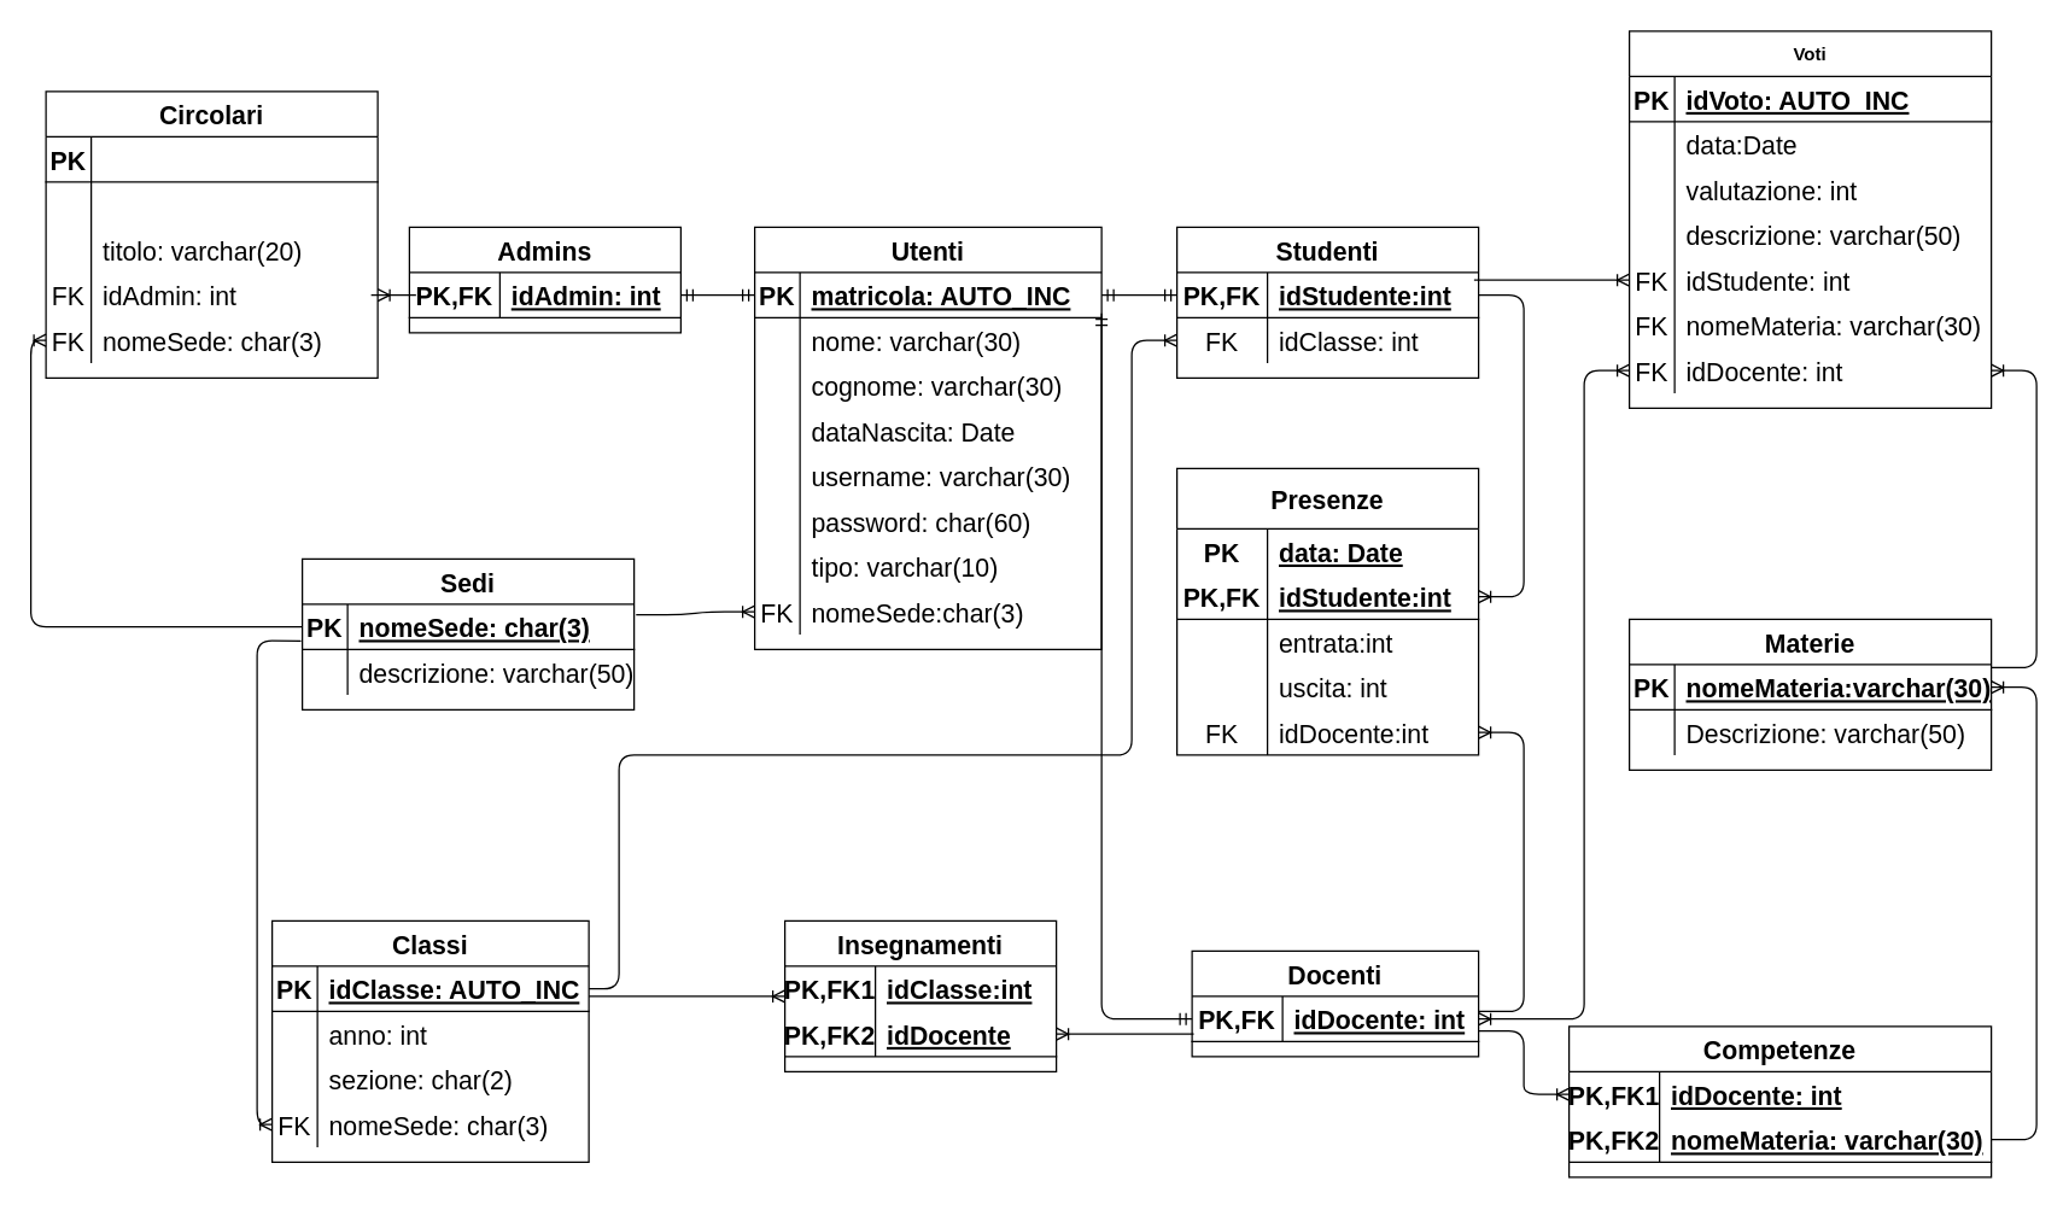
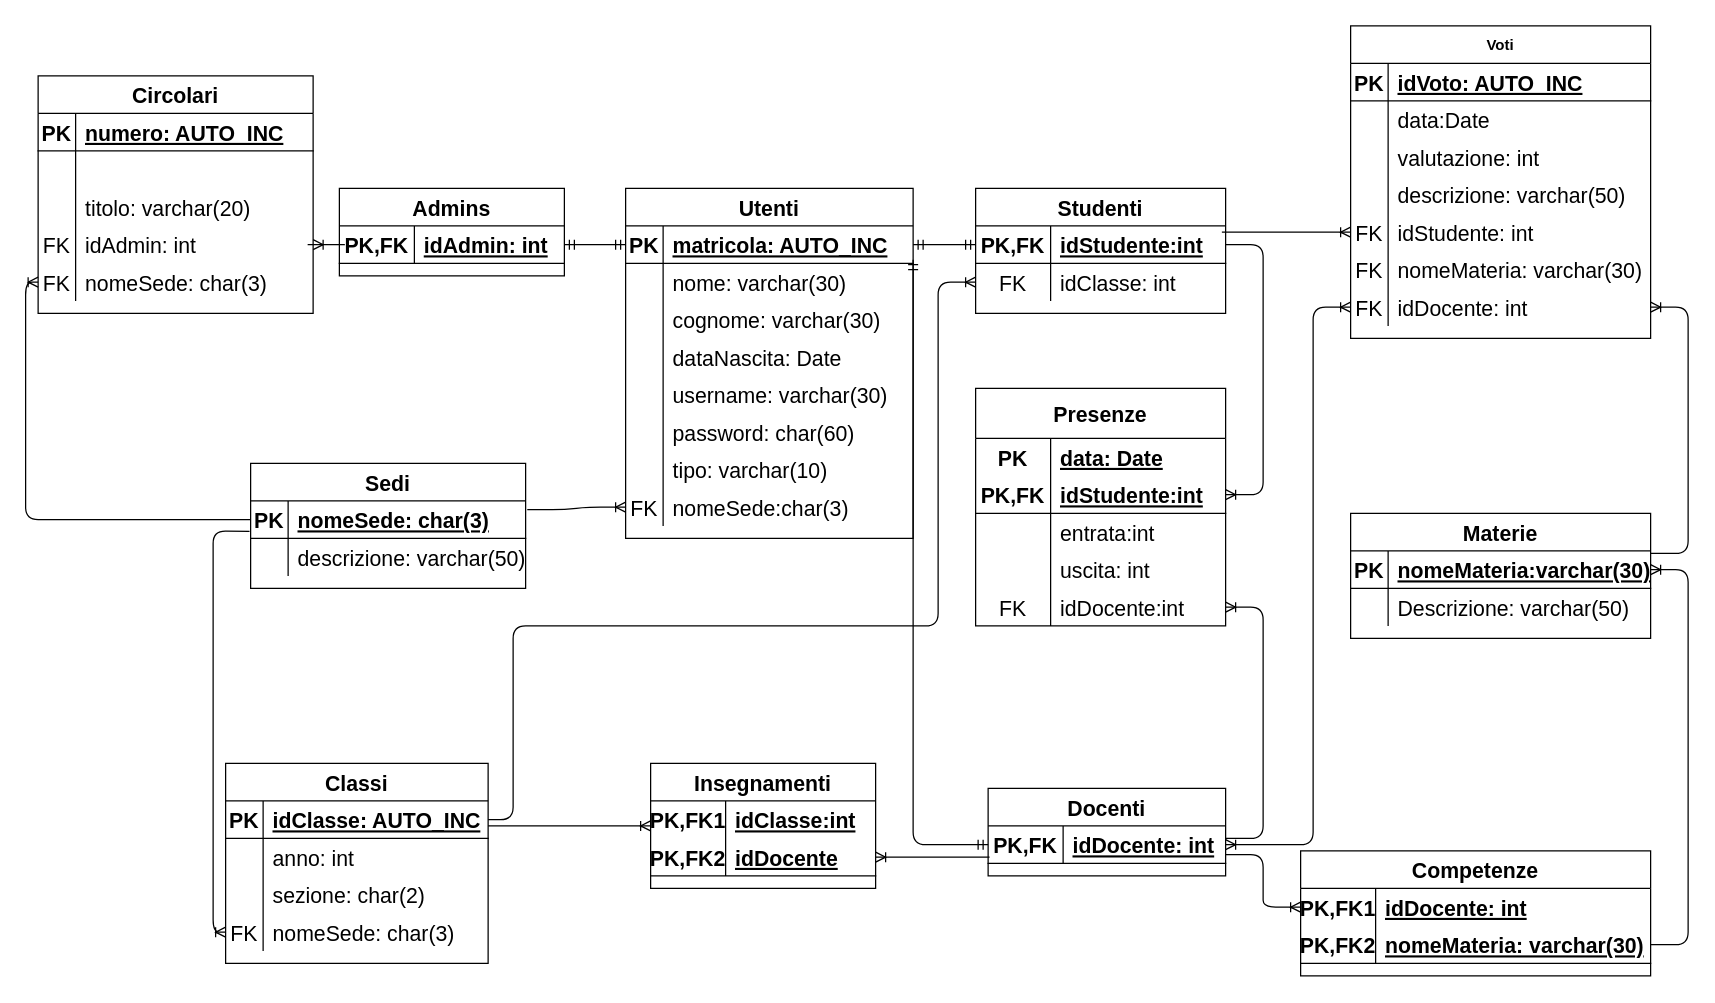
+ <mxCell id="43" value="numero: AUTO_INC" style="shape=partialRectangle;connectable=0;fillColor=none;top=0;left=0;bottom=0;right=0;align=left;spacingLeft=6;fontStyle=5;overflow=hidden;fontSize=17;" parent="41" vertex="1"><mxGeometry x="30" width="190" height="30" as="geometry" /></mxCell>
